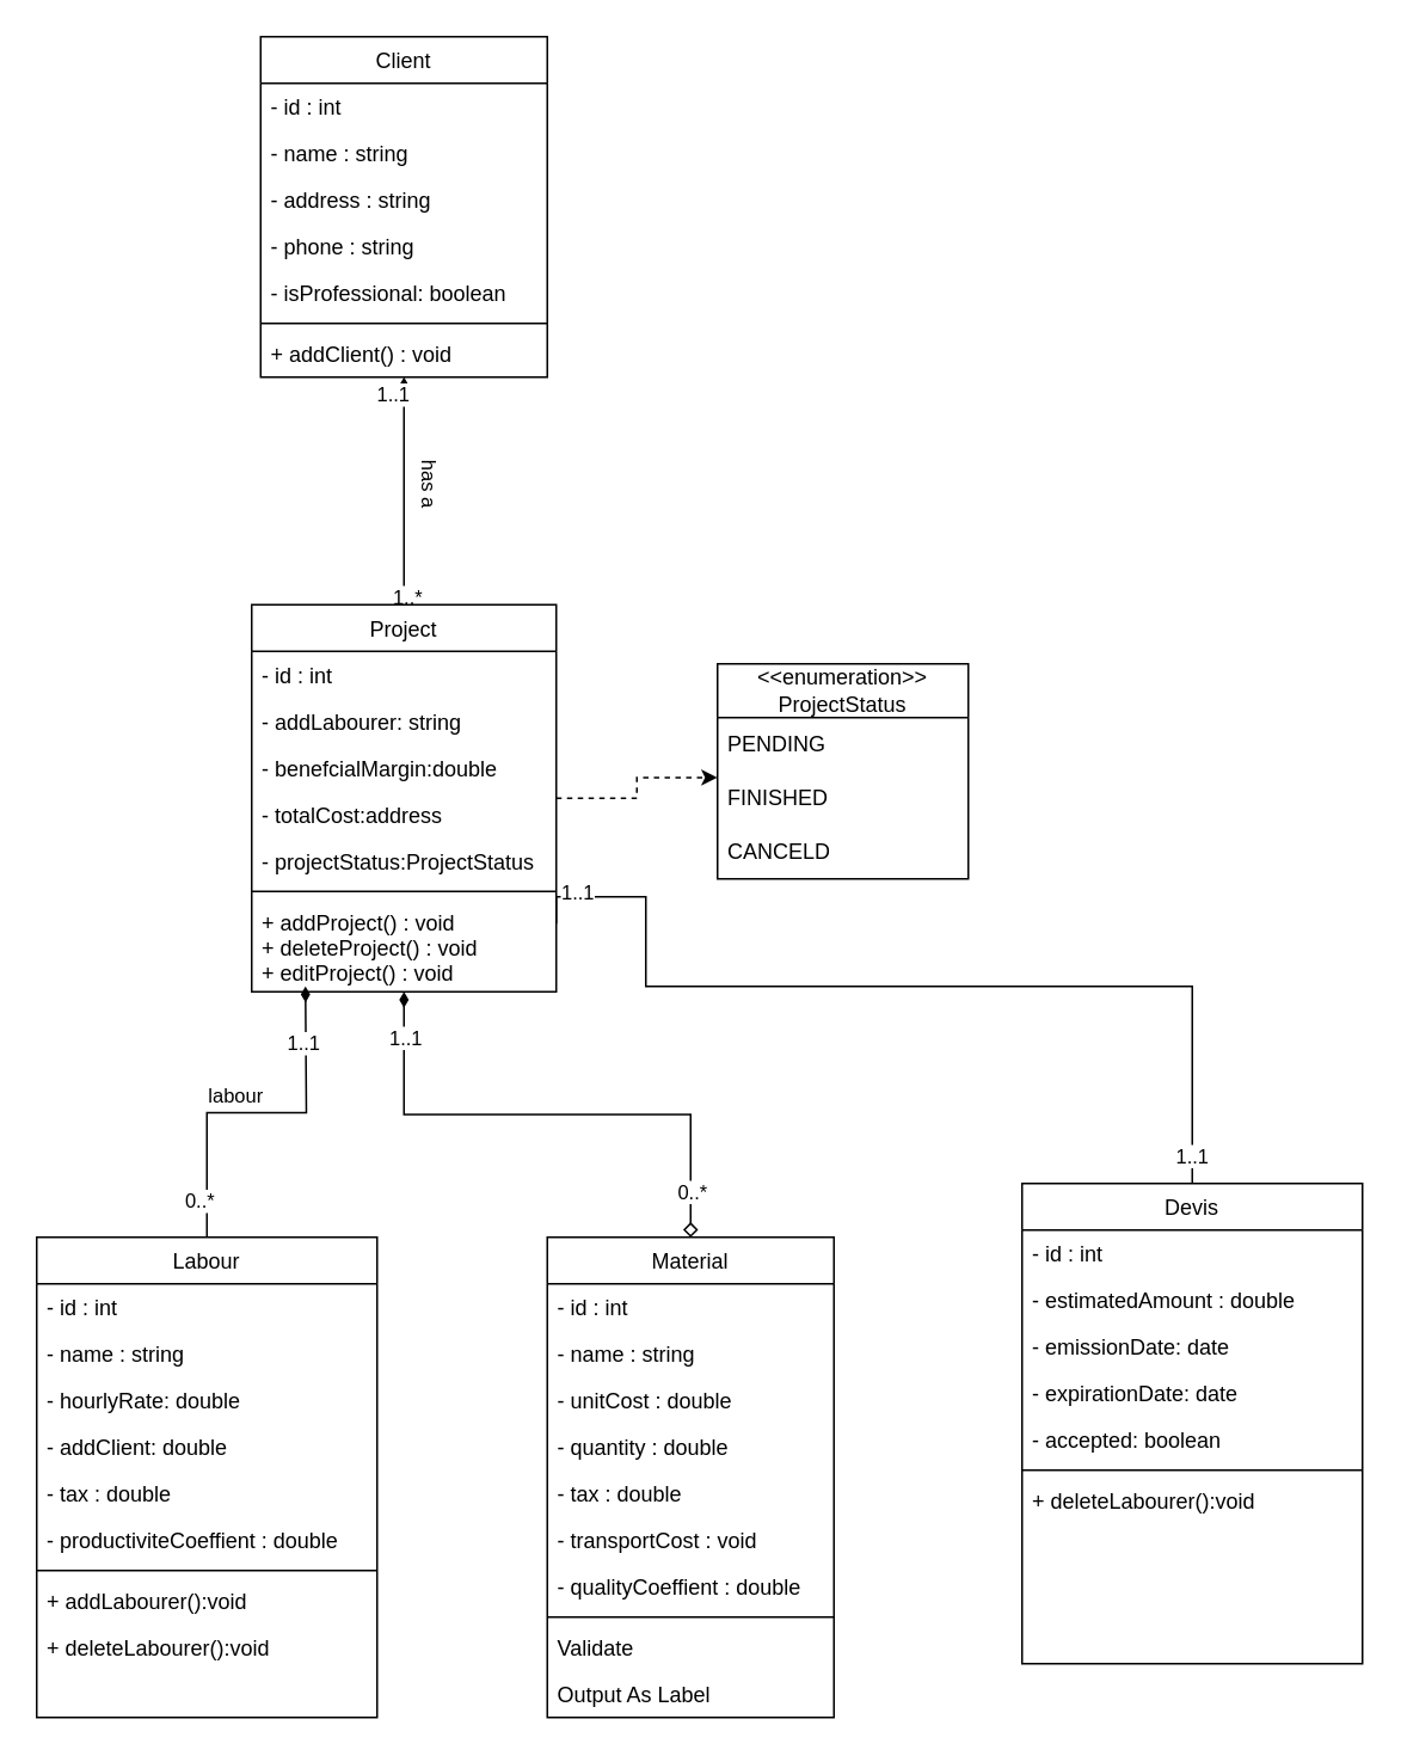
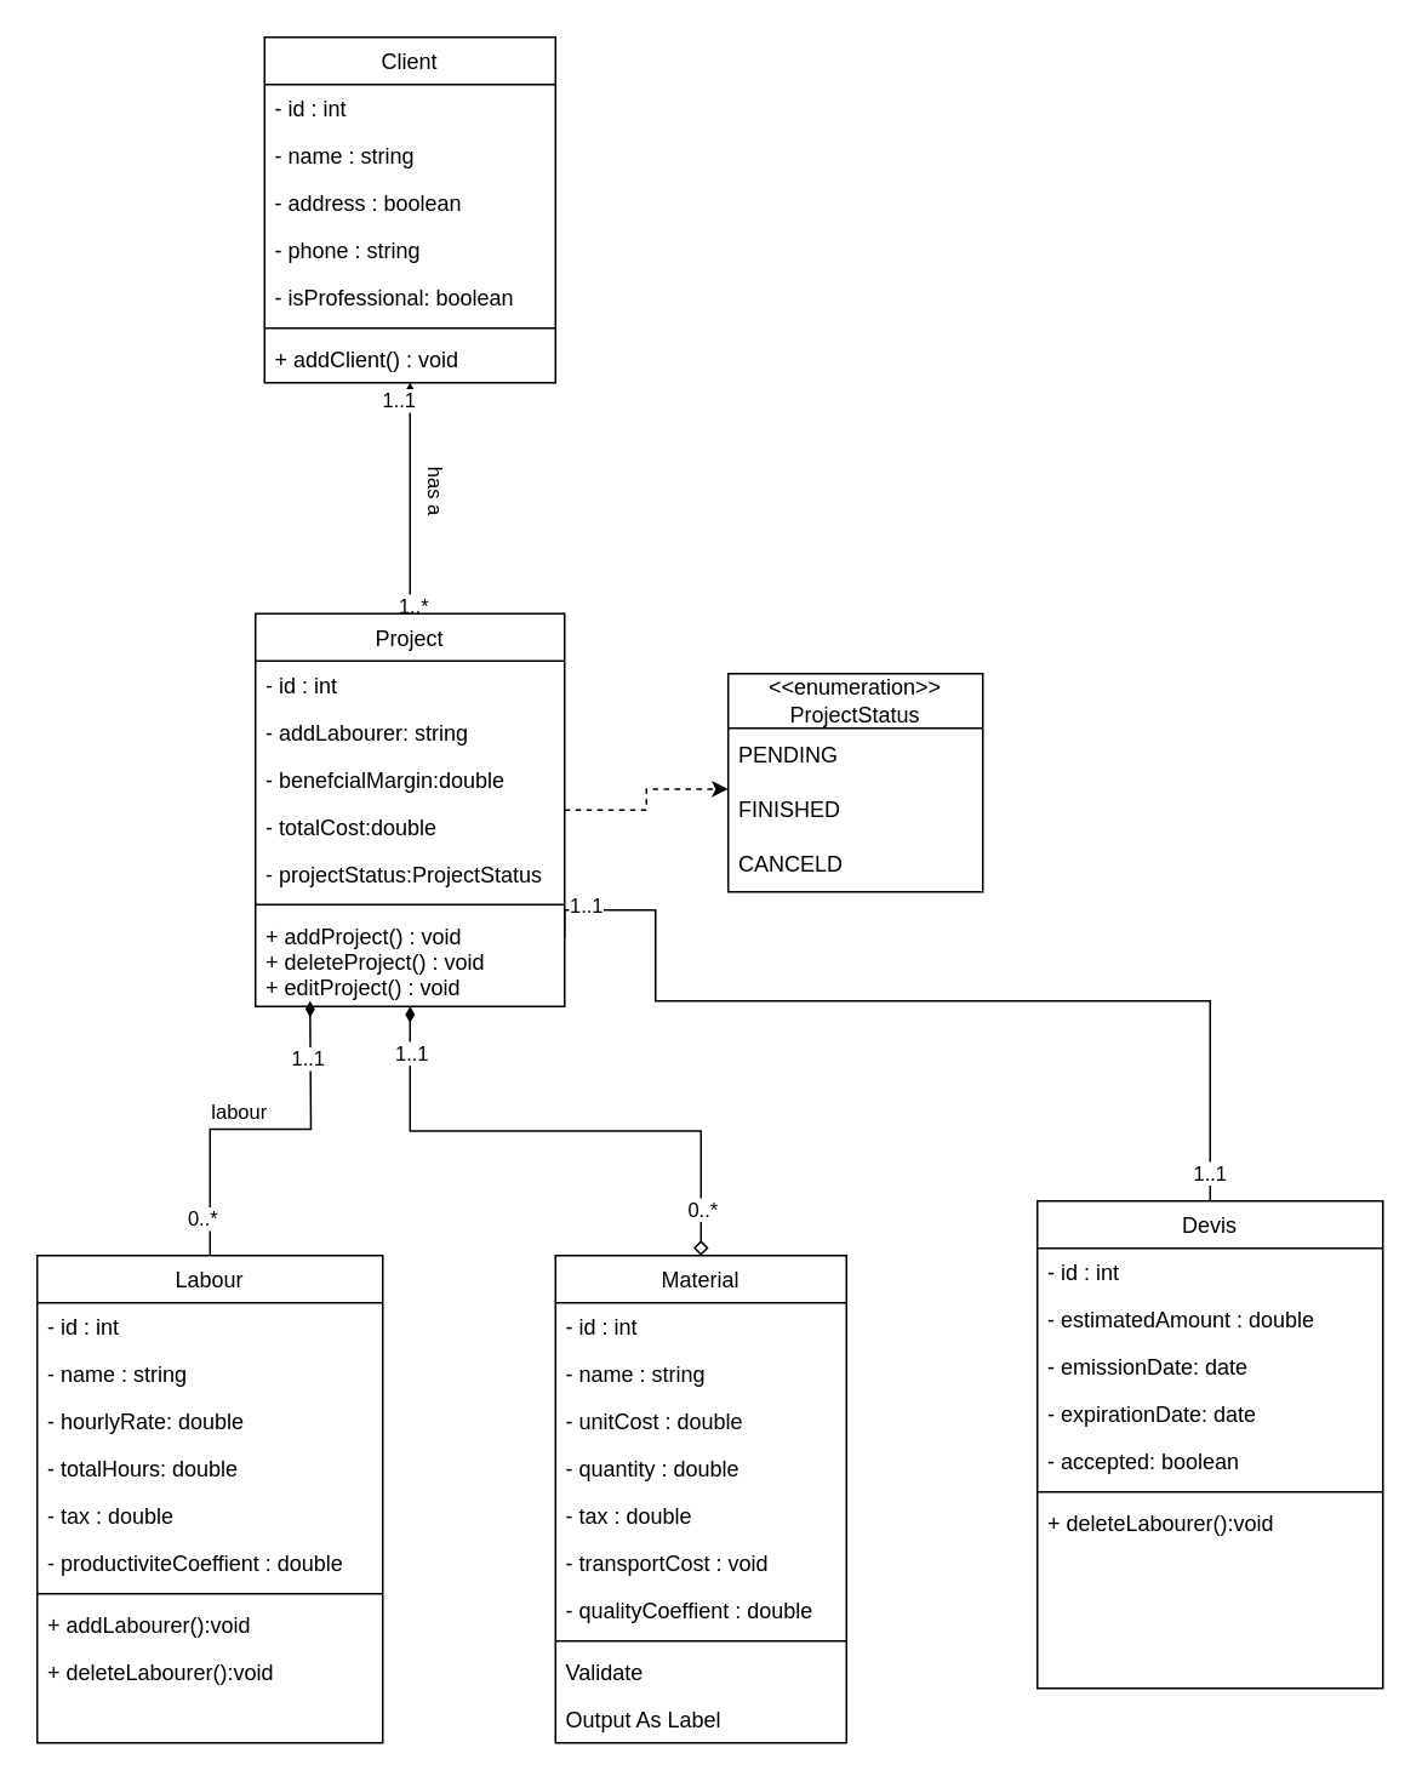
- <mxCell id="10" value="- address : string " style="text;align=left;verticalAlign=top;spacingLeft=4;spacingRight=4;overflow=hidden;rotatable=0;points=[[0,0.5],[1,0.5]];portConstraint=eastwest;rounded=0;shadow=0;html=0;" vertex="1" parent="7"><mxGeometry y="78" width="160" height="26" as="geometry" /></mxCell>
+ <mxCell id="10" value="- address : boolean " style="text;align=left;verticalAlign=top;spacingLeft=4;spacingRight=4;overflow=hidden;rotatable=0;points=[[0,0.5],[1,0.5]];portConstraint=eastwest;rounded=0;shadow=0;html=0;" vertex="1" parent="7"><mxGeometry y="78" width="160" height="26" as="geometry" /></mxCell>
- <mxCell id="29" value="- totalCost:address " style="text;align=left;verticalAlign=top;spacingLeft=4;spacingRight=4;overflow=hidden;rotatable=0;points=[[0,0.5],[1,0.5]];portConstraint=eastwest;rounded=0;shadow=0;html=0;" vertex="1" parent="25"><mxGeometry y="104" width="170" height="26" as="geometry" /></mxCell>
+ <mxCell id="29" value="- totalCost:double " style="text;align=left;verticalAlign=top;spacingLeft=4;spacingRight=4;overflow=hidden;rotatable=0;points=[[0,0.5],[1,0.5]];portConstraint=eastwest;rounded=0;shadow=0;html=0;" vertex="1" parent="25"><mxGeometry y="104" width="170" height="26" as="geometry" /></mxCell>
- <mxCell id="53" value="- addClient: double" style="text;align=left;verticalAlign=top;spacingLeft=4;spacingRight=4;overflow=hidden;rotatable=0;points=[[0,0.5],[1,0.5]];portConstraint=eastwest;rounded=0;shadow=0;html=0;" vertex="1" parent="49"><mxGeometry y="104" width="190" height="26" as="geometry" /></mxCell>
+ <mxCell id="53" value="- totalHours: double" style="text;align=left;verticalAlign=top;spacingLeft=4;spacingRight=4;overflow=hidden;rotatable=0;points=[[0,0.5],[1,0.5]];portConstraint=eastwest;rounded=0;shadow=0;html=0;" vertex="1" parent="49"><mxGeometry y="104" width="190" height="26" as="geometry" /></mxCell>
